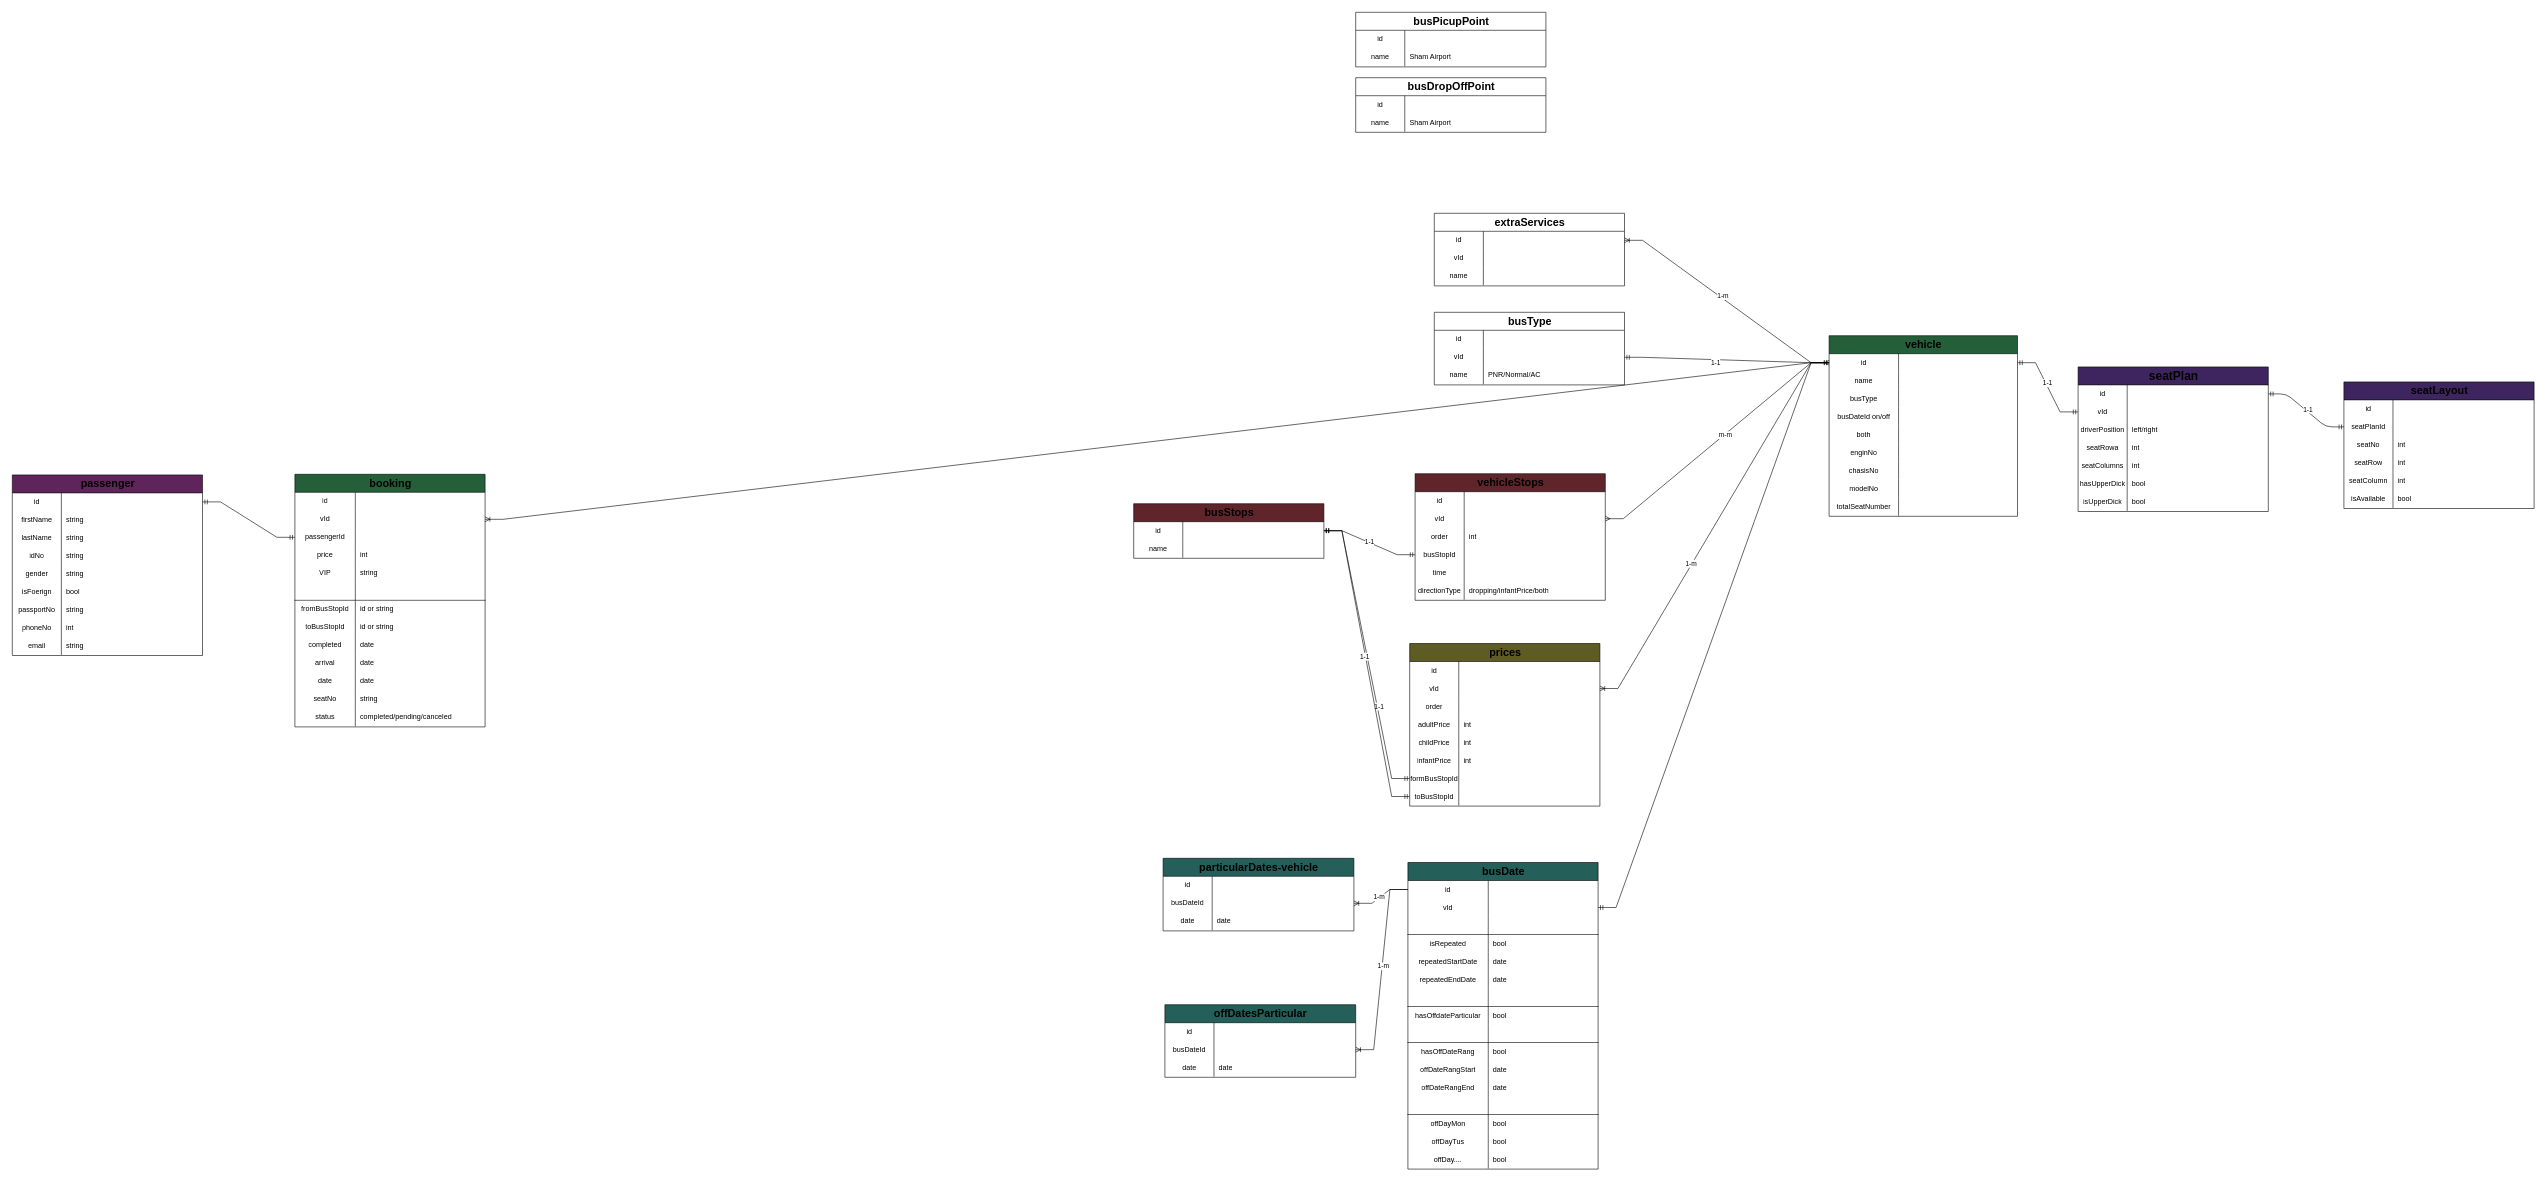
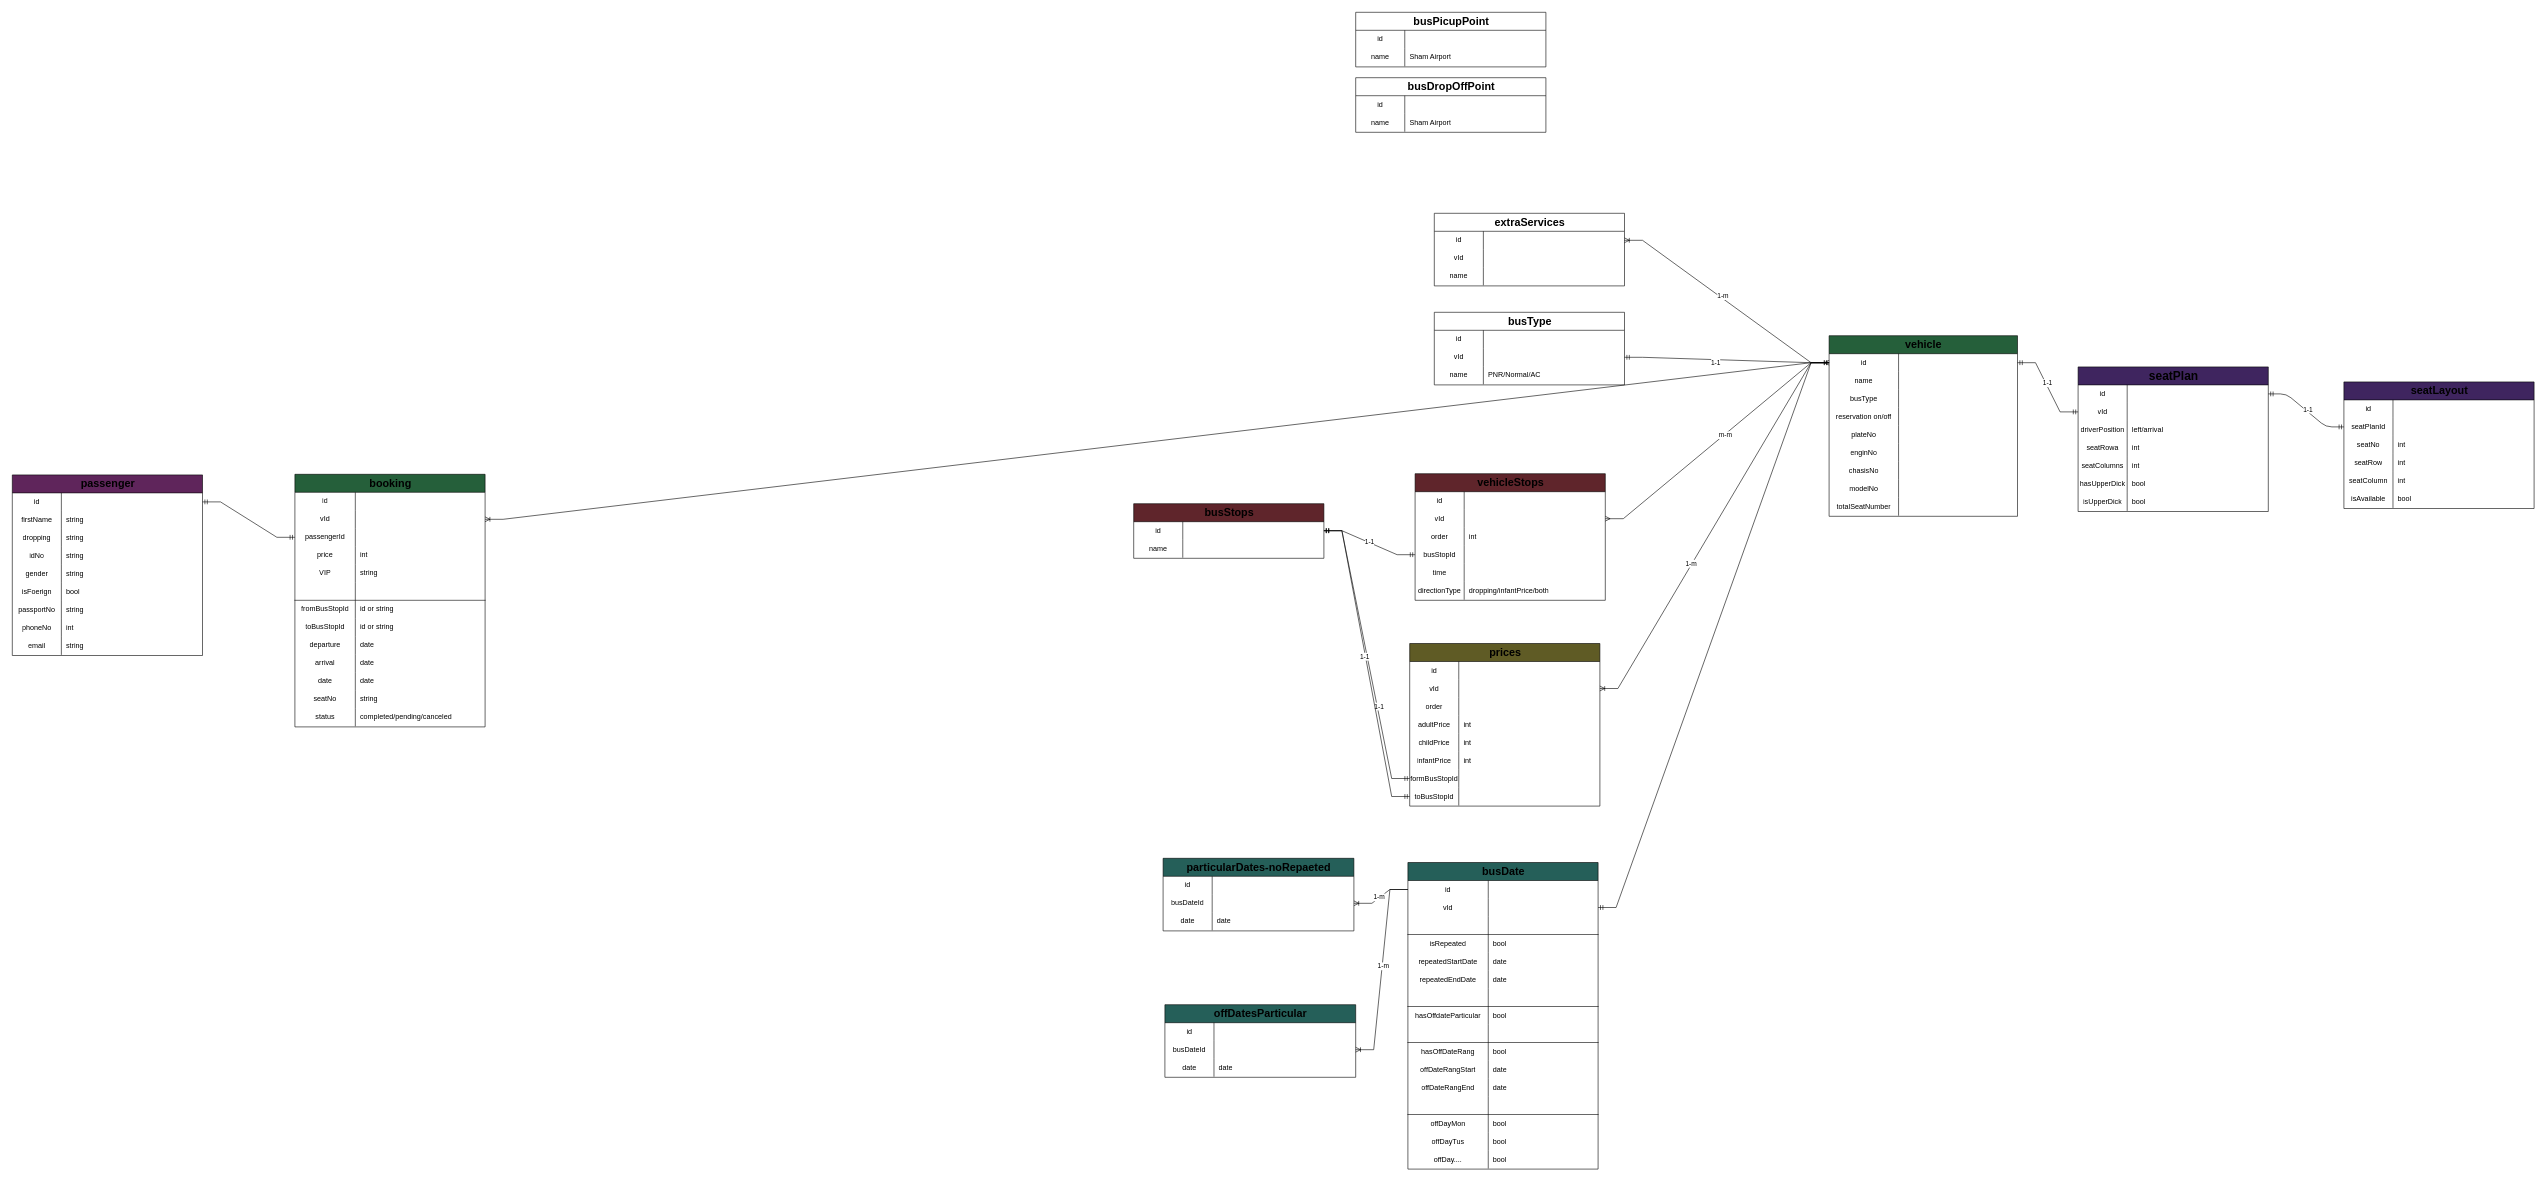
- <mxCell id="13" value="busDateId on/off" style="shape=partialRectangle;connectable=0;fillColor=none;top=0;left=0;bottom=0;right=0;editable=1;overflow=hidden;whiteSpace=wrap;html=1;rounded=0;" vertex="1" parent="12"><mxGeometry width="115.792" height="30" as="geometry"><mxRectangle width="115.792" height="30" as="alternateBounds" /></mxGeometry></mxCell>
+ <mxCell id="13" value="reservation on/off" style="shape=partialRectangle;connectable=0;fillColor=none;top=0;left=0;bottom=0;right=0;editable=1;overflow=hidden;whiteSpace=wrap;html=1;rounded=0;" vertex="1" parent="12"><mxGeometry width="115.792" height="30" as="geometry"><mxRectangle width="115.792" height="30" as="alternateBounds" /></mxGeometry></mxCell>
- <mxCell id="39" value="left/right" style="shape=partialRectangle;connectable=0;fillColor=none;top=0;left=0;bottom=0;right=0;align=left;spacingLeft=6;overflow=hidden;whiteSpace=wrap;html=1;rounded=0;" vertex="1" parent="37"><mxGeometry x="81.792" width="235.208" height="30" as="geometry"><mxRectangle width="235.208" height="30" as="alternateBounds" /></mxGeometry></mxCell>
+ <mxCell id="39" value="left/arrival" style="shape=partialRectangle;connectable=0;fillColor=none;top=0;left=0;bottom=0;right=0;align=left;spacingLeft=6;overflow=hidden;whiteSpace=wrap;html=1;rounded=0;" vertex="1" parent="37"><mxGeometry x="81.792" width="235.208" height="30" as="geometry"><mxRectangle width="235.208" height="30" as="alternateBounds" /></mxGeometry></mxCell>
- <mxCell id="16" value="both" style="shape=partialRectangle;connectable=0;fillColor=none;top=0;left=0;bottom=0;right=0;editable=1;overflow=hidden;whiteSpace=wrap;html=1;rounded=0;" vertex="1" parent="15"><mxGeometry width="115.792" height="30" as="geometry"><mxRectangle width="115.792" height="30" as="alternateBounds" /></mxGeometry></mxCell>
+ <mxCell id="16" value="plateNo" style="shape=partialRectangle;connectable=0;fillColor=none;top=0;left=0;bottom=0;right=0;editable=1;overflow=hidden;whiteSpace=wrap;html=1;rounded=0;" vertex="1" parent="15"><mxGeometry width="115.792" height="30" as="geometry"><mxRectangle width="115.792" height="30" as="alternateBounds" /></mxGeometry></mxCell>
- <mxCell id="256" value="lastName" style="shape=partialRectangle;connectable=0;fillColor=none;top=0;left=0;bottom=0;right=0;editable=1;overflow=hidden;whiteSpace=wrap;html=1;" vertex="1" parent="255"><mxGeometry width="81.792" height="30" as="geometry"><mxRectangle width="81.792" height="30" as="alternateBounds" /></mxGeometry></mxCell>
+ <mxCell id="256" value="dropping" style="shape=partialRectangle;connectable=0;fillColor=none;top=0;left=0;bottom=0;right=0;editable=1;overflow=hidden;whiteSpace=wrap;html=1;" vertex="1" parent="255"><mxGeometry width="81.792" height="30" as="geometry"><mxRectangle width="81.792" height="30" as="alternateBounds" /></mxGeometry></mxCell>
- <mxCell id="302" value="completed" style="shape=partialRectangle;connectable=0;fillColor=none;top=0;left=0;bottom=0;right=0;editable=1;overflow=hidden;whiteSpace=wrap;html=1;" vertex="1" parent="301"><mxGeometry width="100.706" height="30" as="geometry"><mxRectangle width="100.706" height="30" as="alternateBounds" /></mxGeometry></mxCell>
+ <mxCell id="302" value="departure" style="shape=partialRectangle;connectable=0;fillColor=none;top=0;left=0;bottom=0;right=0;editable=1;overflow=hidden;whiteSpace=wrap;html=1;" vertex="1" parent="301"><mxGeometry width="100.706" height="30" as="geometry"><mxRectangle width="100.706" height="30" as="alternateBounds" /></mxGeometry></mxCell>
- <mxCell id="223" value="&lt;font style=&quot;font-size: 18px;&quot;&gt;particularDates-vehicle&lt;/font&gt;" style="shape=table;startSize=30;container=1;collapsible=1;childLayout=tableLayout;fixedRows=1;rowLines=0;fontStyle=1;align=center;resizeLast=1;html=1;fillColor=#255f59;" vertex="1" parent="1"><mxGeometry x="1938" y="1430" width="318" height="121" as="geometry" /></mxCell>
+ <mxCell id="223" value="&lt;font style=&quot;font-size: 18px;&quot;&gt;particularDates-noRepaeted&lt;/font&gt;" style="shape=table;startSize=30;container=1;collapsible=1;childLayout=tableLayout;fixedRows=1;rowLines=0;fontStyle=1;align=center;resizeLast=1;html=1;fillColor=#255f59;" vertex="1" parent="1"><mxGeometry x="1938" y="1430" width="318" height="121" as="geometry" /></mxCell>
